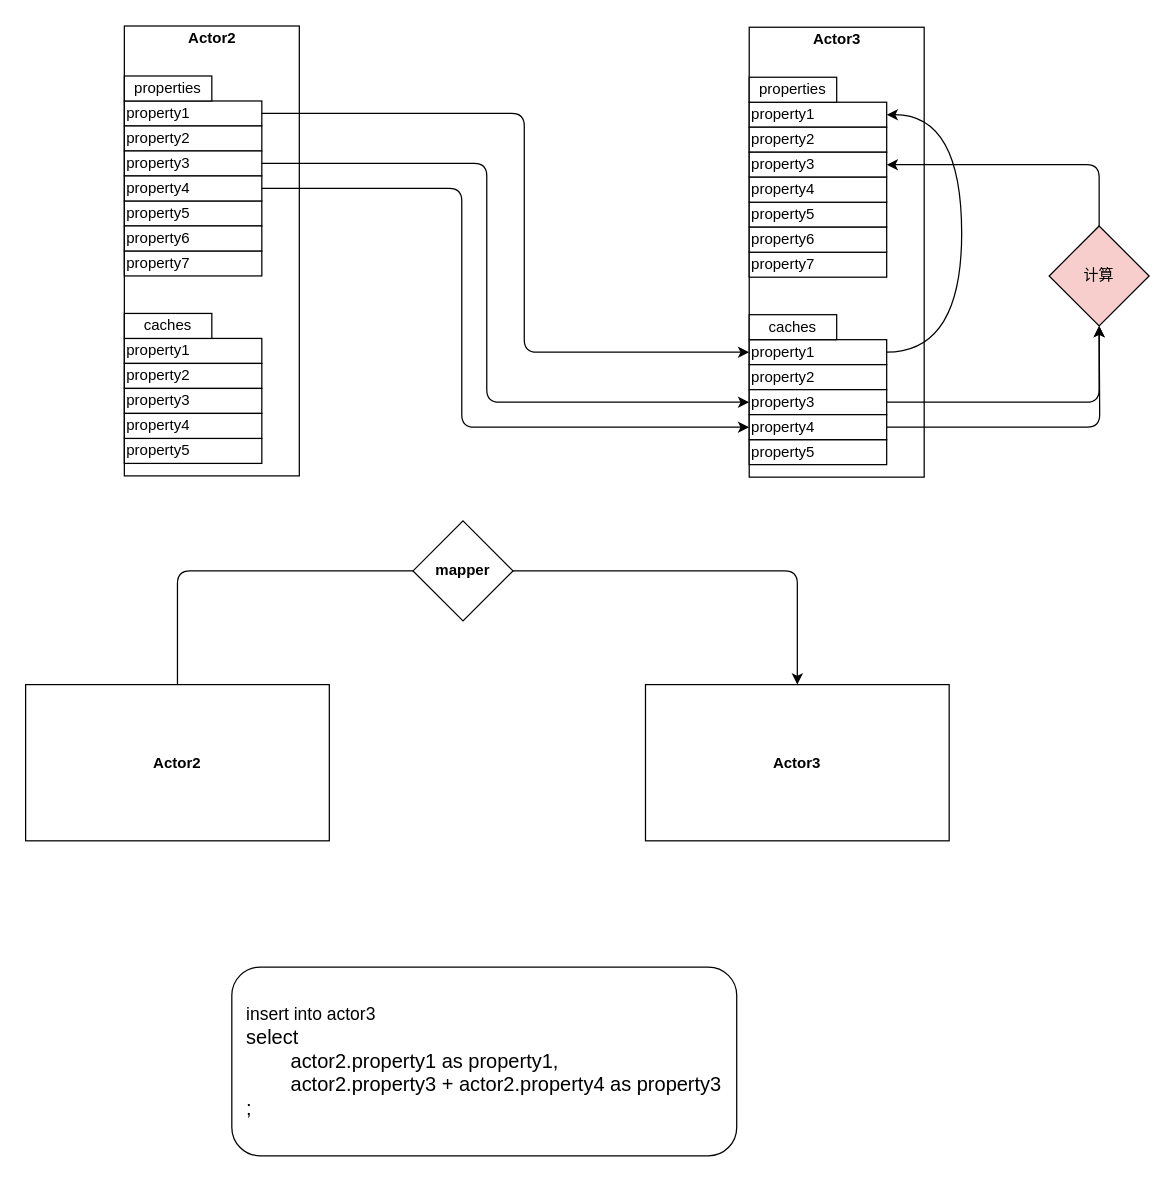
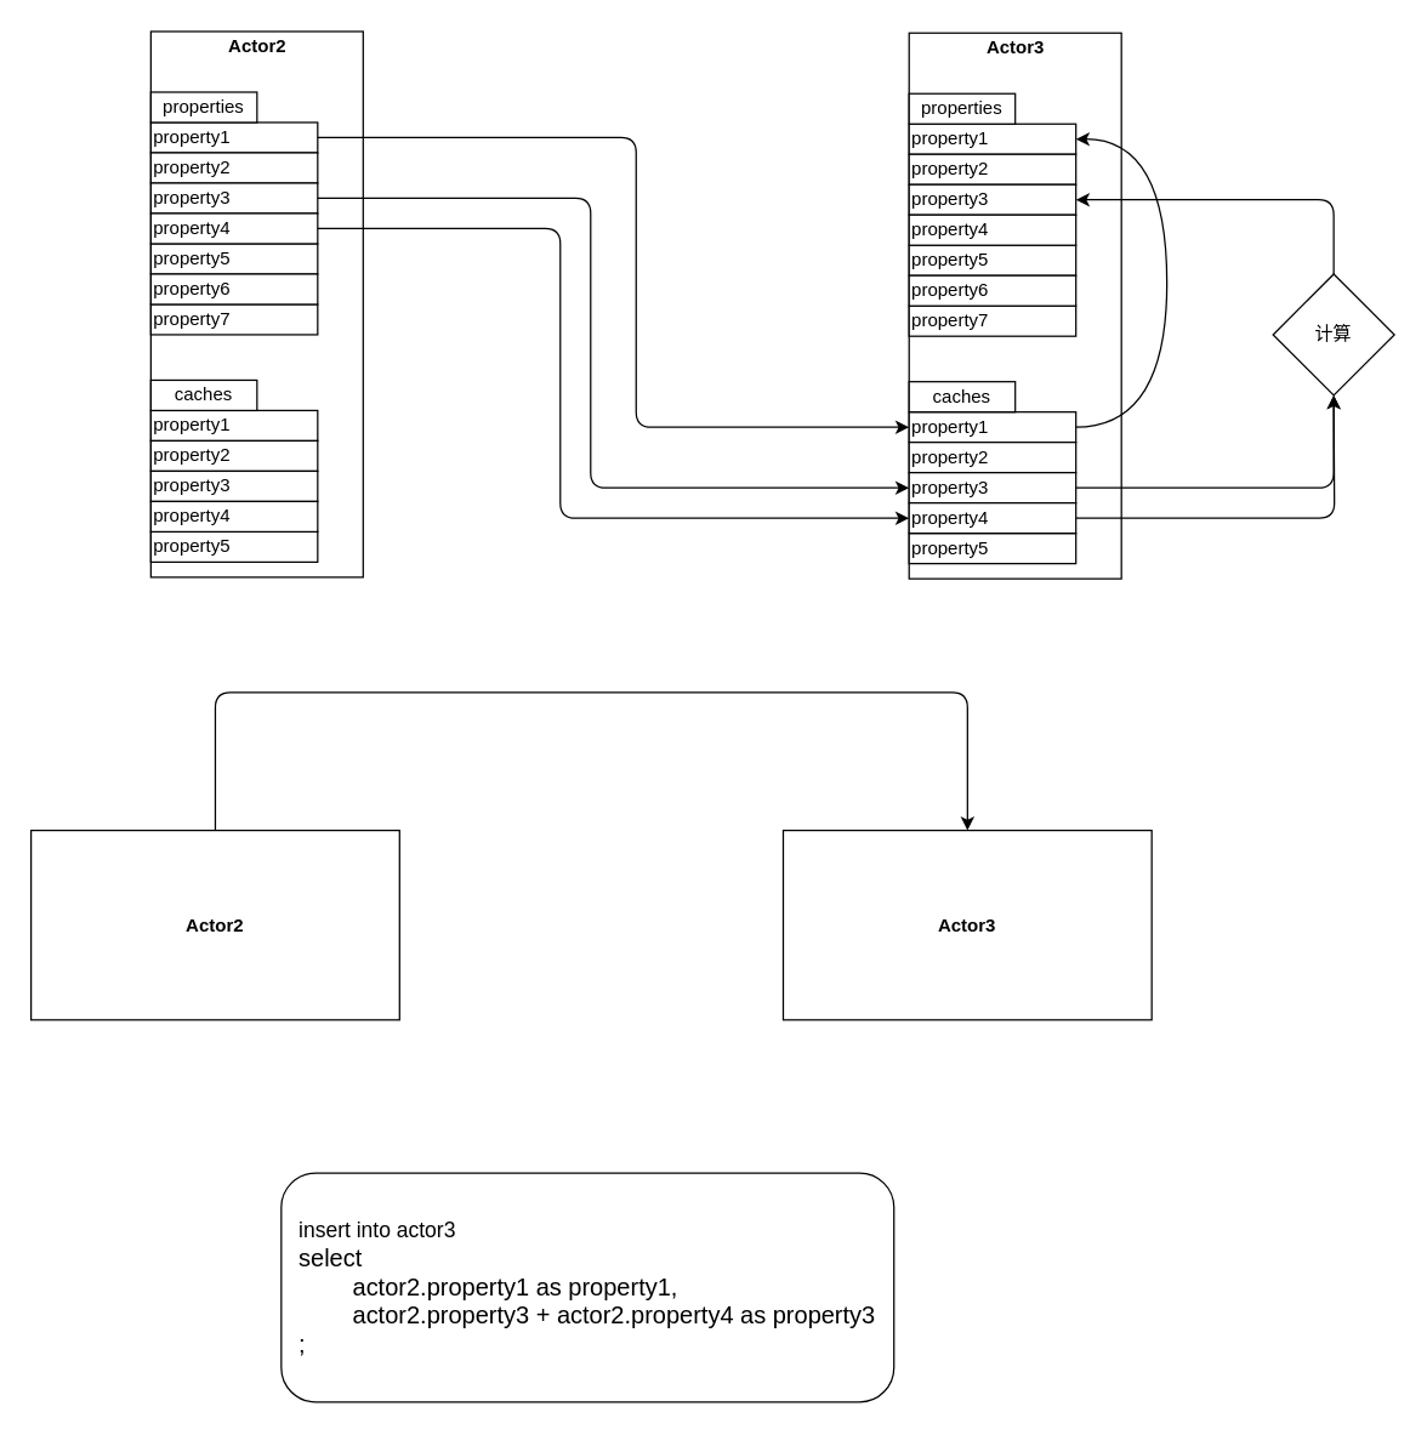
- <mxCell id="43" value="&lt;font color=&quot;#000000&quot;&gt;计算&lt;/font&gt;" style="rhombus;whiteSpace=wrap;html=1;strokeColor=#000000;fillColor=#f8cecc;" vertex="1" parent="1"><mxGeometry x="839" y="180" width="80" height="80" as="geometry" /></mxCell>
+ <mxCell id="43" value="&lt;font color=&quot;#000000&quot;&gt;计算&lt;/font&gt;" style="rhombus;whiteSpace=wrap;html=1;strokeColor=#000000;fillColor=#FFFFFF;" vertex="1" parent="1"><mxGeometry x="839" y="180" width="80" height="80" as="geometry" /></mxCell>
- <mxCell id="47" value="&lt;b&gt;&lt;font color=&quot;#000000&quot;&gt;mapper&lt;/font&gt;&lt;/b&gt;" style="rhombus;whiteSpace=wrap;html=1;strokeColor=#000000;fillColor=#FFFFFF;" vertex="1" parent="1"><mxGeometry x="330" y="416" width="80" height="80" as="geometry" /></mxCell>
